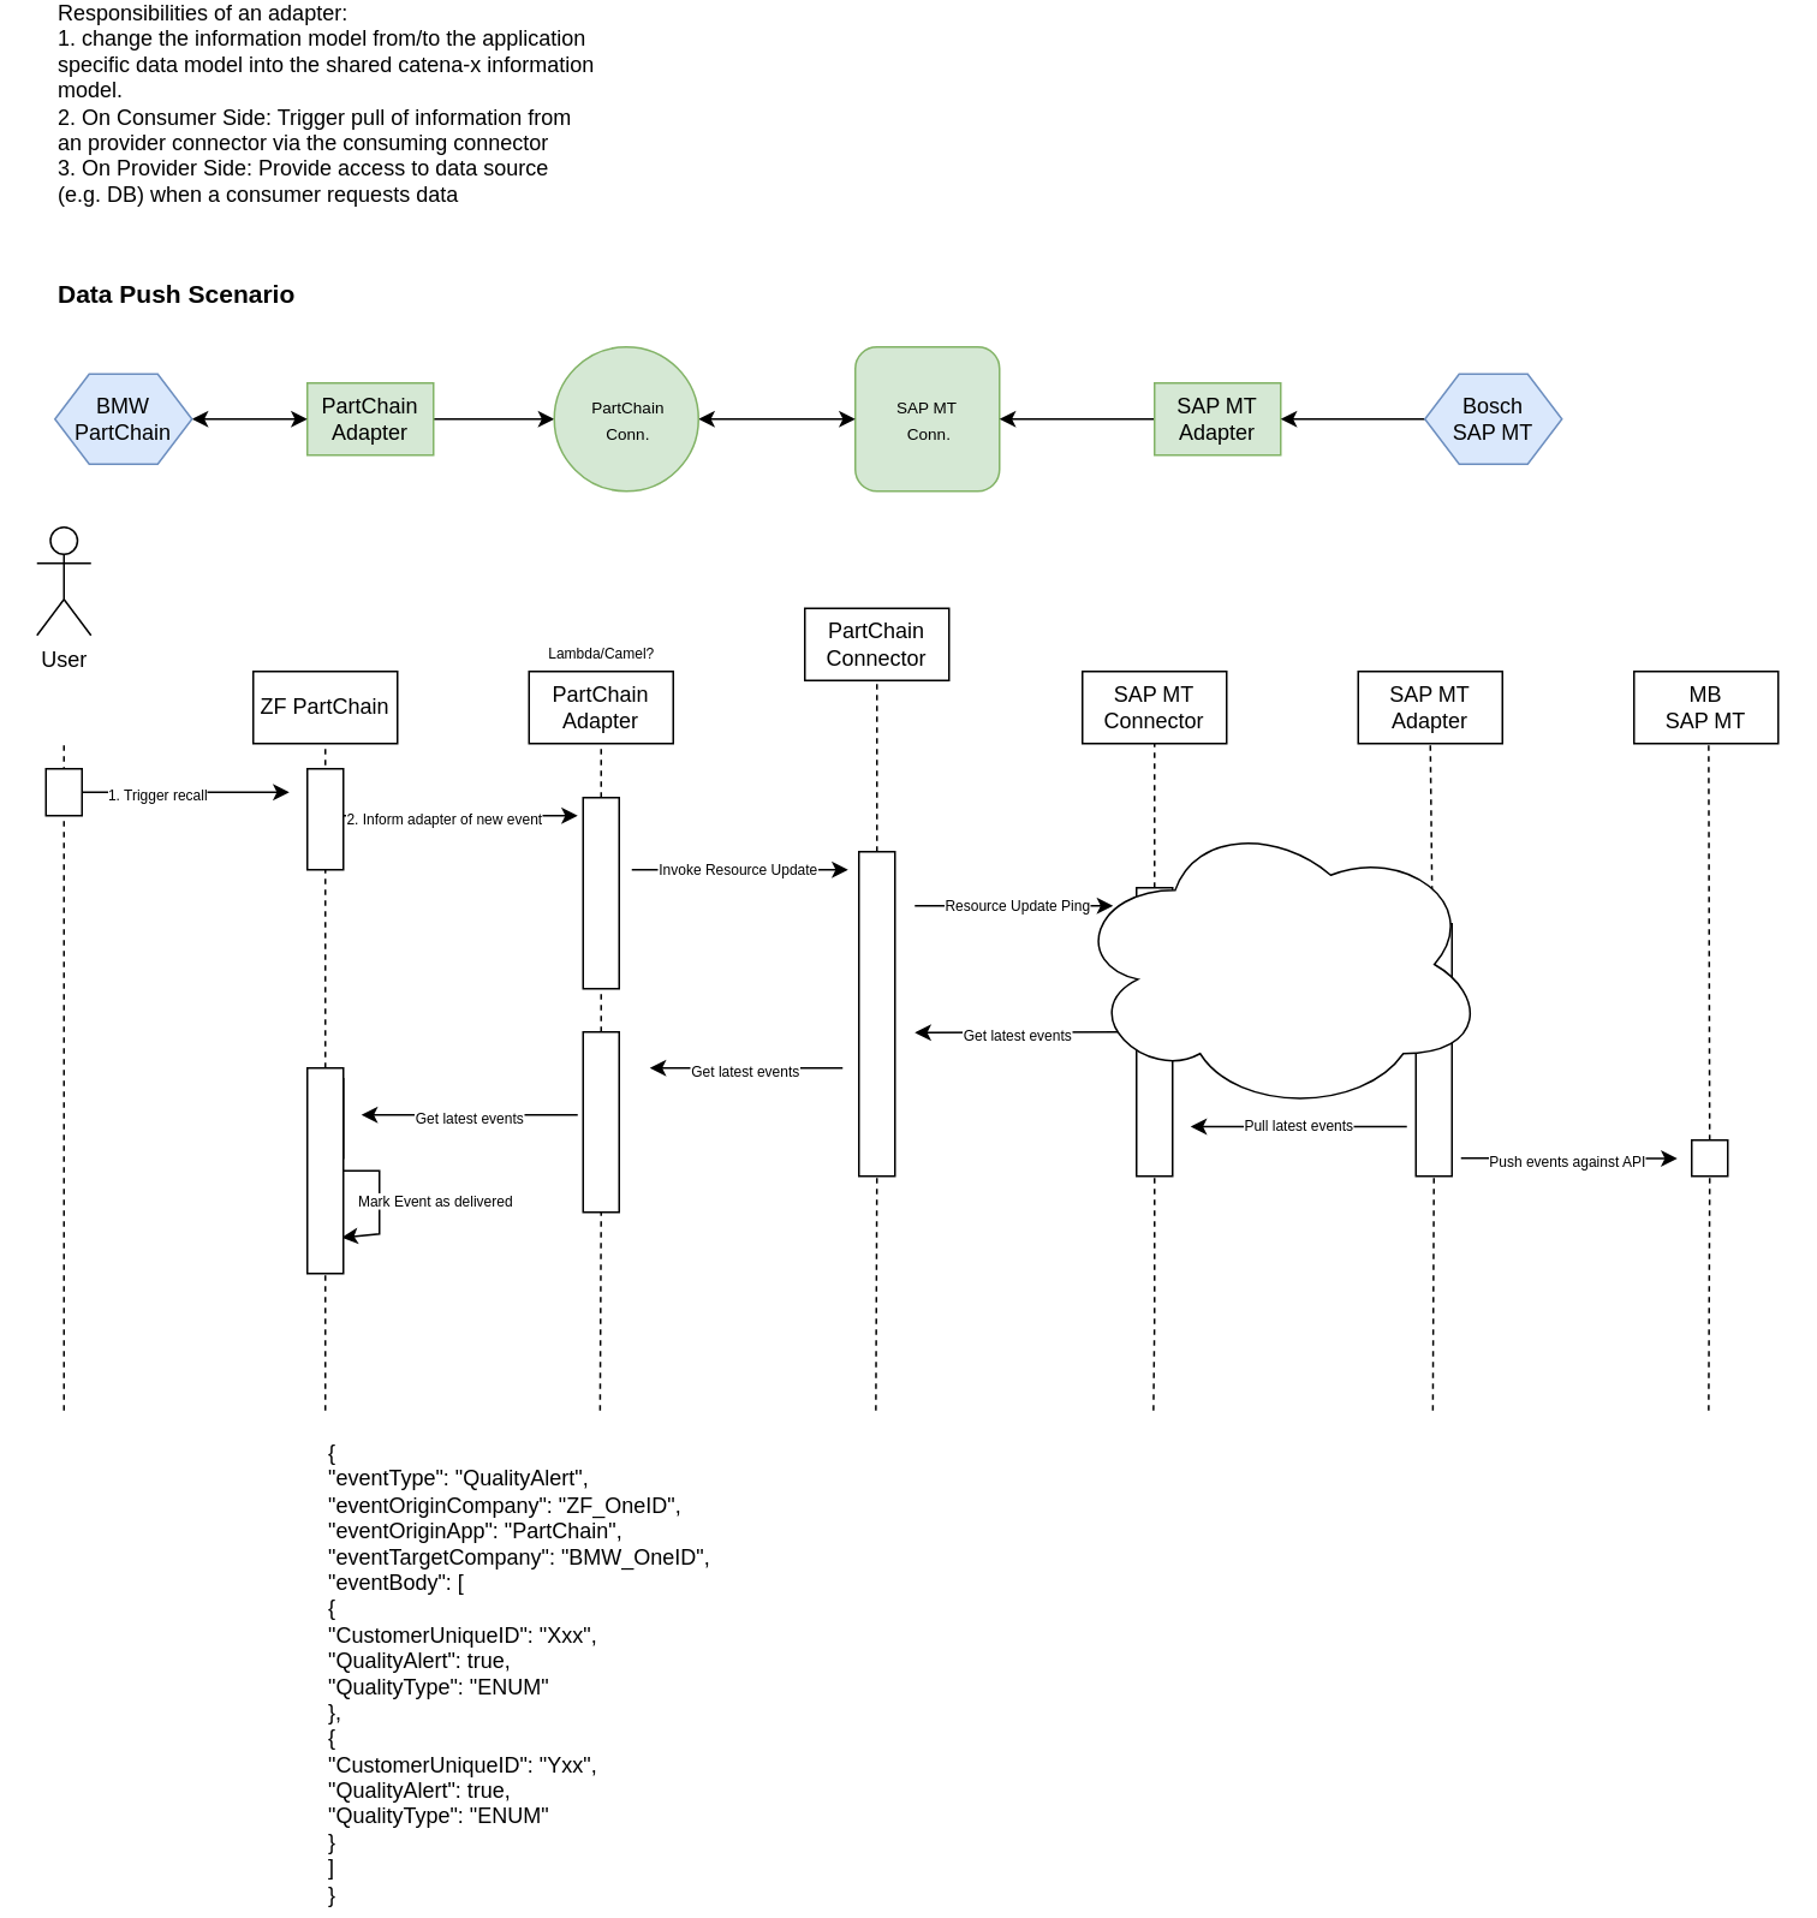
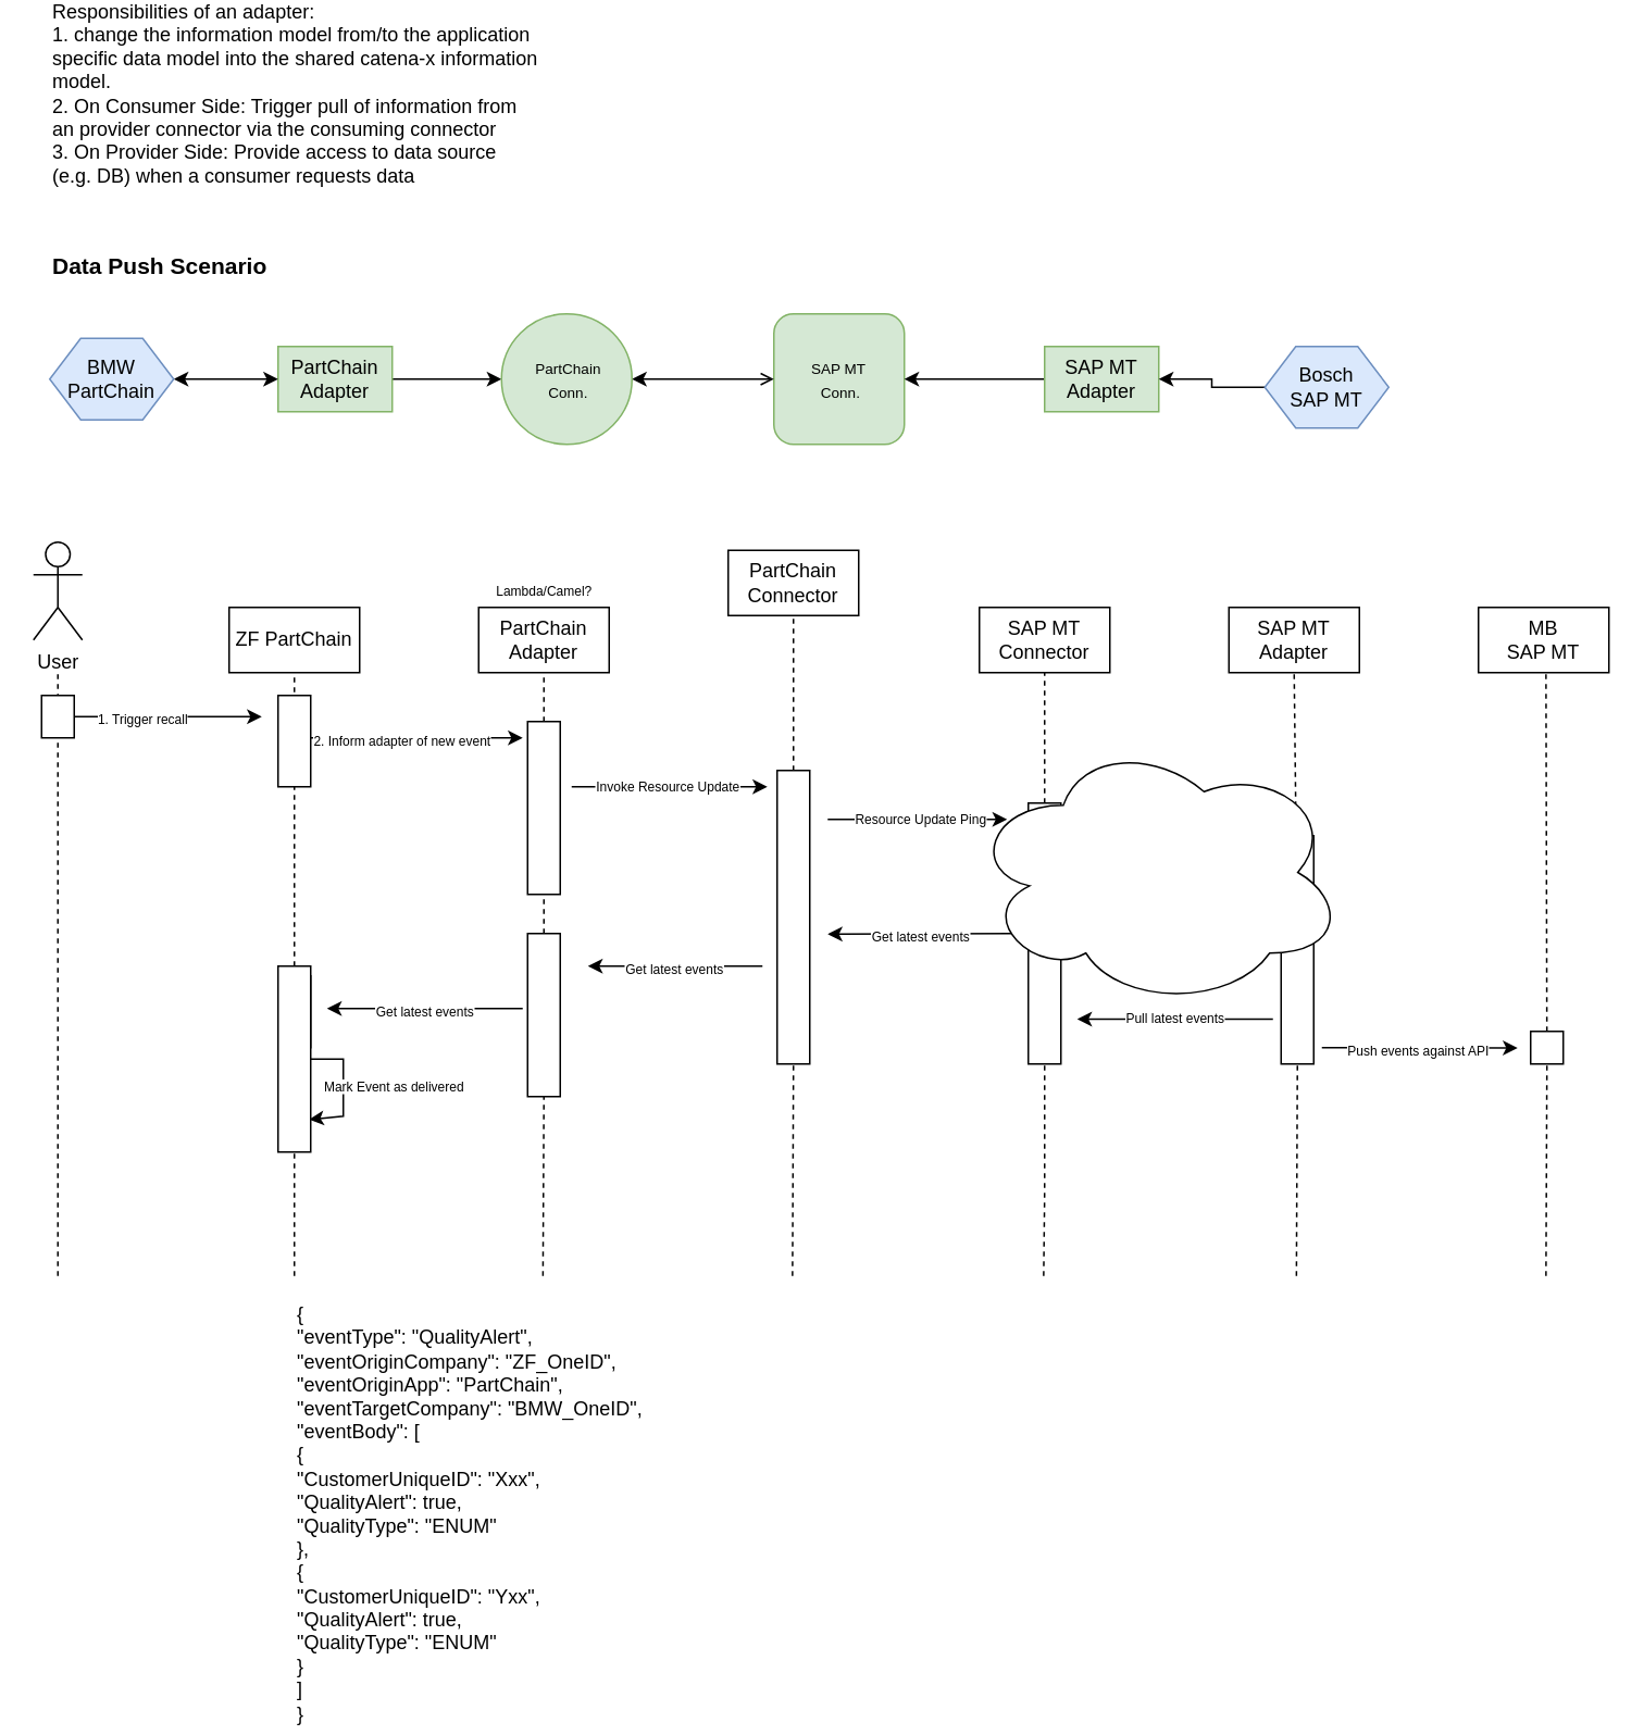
- <mxCell id="12" style="edgeStyle=orthogonalEdgeStyle;rounded=0;orthogonalLoop=1;jettySize=auto;html=1;entryX=0;entryY=0.5;entryDx=0;entryDy=0;startArrow=classic;startFill=1;" parent="1" source="13" target="6" edge="1"><mxGeometry relative="1" as="geometry" /></mxCell>
+ <mxCell id="12" style="edgeStyle=orthogonalEdgeStyle;rounded=0;orthogonalLoop=1;jettySize=auto;html=1;entryX=0;entryY=0.5;entryDx=0;entryDy=0;startArrow=classic;startFill=1;endArrow=open;" parent="1" source="13" target="6" edge="1"><mxGeometry relative="1" as="geometry" /></mxCell>
- <mxCell id="10" value="Bosch &lt;br&gt;SAP MT" style="shape=hexagon;perimeter=hexagonPerimeter2;whiteSpace=wrap;html=1;fillColor=#dae8fc;strokeColor=#6c8ebf;" parent="1" vertex="1"><mxGeometry x="790" y="205" width="76" height="50" as="geometry" /></mxCell>
+ <mxCell id="10" value="Bosch &lt;br&gt;SAP MT" style="shape=hexagon;perimeter=hexagonPerimeter2;whiteSpace=wrap;html=1;fillColor=#dae8fc;strokeColor=#6c8ebf;" parent="1" vertex="1"><mxGeometry x="775" y="210" width="76" height="50" as="geometry" /></mxCell>
- <mxCell id="26" value="User" style="shape=umlActor;verticalLabelPosition=bottom;labelBackgroundColor=#ffffff;verticalAlign=top;html=1;outlineConnect=0;" parent="1" vertex="1"><mxGeometry x="20" y="290" width="30" height="60" as="geometry" /></mxCell>
+ <mxCell id="26" value="User" style="shape=umlActor;verticalLabelPosition=bottom;labelBackgroundColor=#ffffff;verticalAlign=top;html=1;outlineConnect=0;" parent="1" vertex="1"><mxGeometry x="20" y="330" width="30" height="60" as="geometry" /></mxCell>
